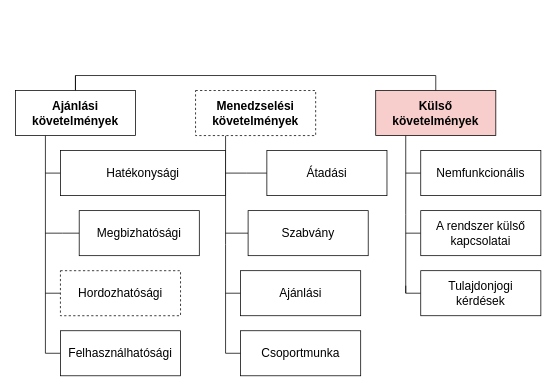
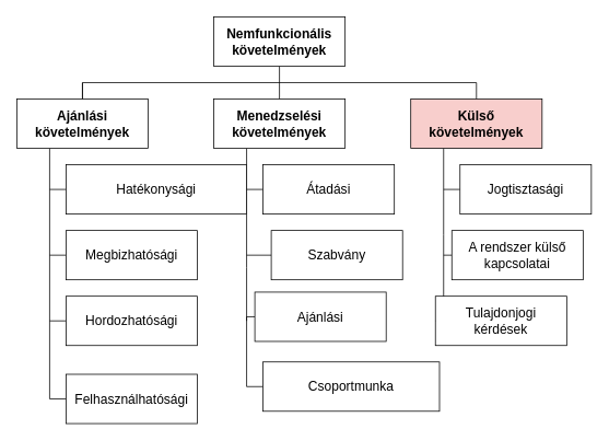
+ <mxCell id="3" value="Nemfunkcionális követelmények" style="rounded=0;whiteSpace=wrap;html=1;fontStyle=1;fontSize=16;" parent="1" vertex="1"><mxGeometry x="260" y="20" width="160" height="60" as="geometry" /></mxCell>
+ <mxCell id="2" style="edgeStyle=orthogonalEdgeStyle;rounded=0;orthogonalLoop=1;jettySize=auto;html=1;exitX=0.5;exitY=1;exitDx=0;exitDy=0;entryX=0.5;entryY=0;entryDx=0;entryDy=0;fontSize=16;endArrow=none;endFill=0;" parent="1" source="3" target="9" edge="1"><mxGeometry relative="1" as="geometry" /></mxCell>
- <mxCell id="9" value="Menedzselési&lt;br style=&quot;font-size: 16px;&quot;&gt;követelmények" style="rounded=0;whiteSpace=wrap;html=1;fontStyle=1;fontSize=16;dashed=1;" parent="1" vertex="1"><mxGeometry x="260" y="120" width="160" height="60" as="geometry" /></mxCell>
+ <mxCell id="9" value="Menedzselési&lt;br style=&quot;font-size: 16px;&quot;&gt;követelmények" style="rounded=0;whiteSpace=wrap;html=1;fontStyle=1;fontSize=16;" parent="1" vertex="1"><mxGeometry x="260" y="120" width="160" height="60" as="geometry" /></mxCell>
- <mxCell id="21" value="Átadási" style="rounded=0;whiteSpace=wrap;html=1;fontStyle=0;fontSize=16;" parent="1" vertex="1"><mxGeometry x="355" y="200" width="160" height="60" as="geometry" /></mxCell>
+ <mxCell id="21" value="Átadási" style="rounded=0;whiteSpace=wrap;html=1;fontStyle=0;fontSize=16;" parent="1" vertex="1"><mxGeometry x="320" y="200" width="160" height="60" as="geometry" /></mxCell>
- <mxCell id="29" value="Nemfunkcionális" style="rounded=0;whiteSpace=wrap;html=1;fontStyle=0;fontSize=16;" parent="1" vertex="1"><mxGeometry x="560" y="200" width="160" height="60" as="geometry" /></mxCell>
+ <mxCell id="29" value="Jogtisztasági" style="rounded=0;whiteSpace=wrap;html=1;fontStyle=0;fontSize=16;" parent="1" vertex="1"><mxGeometry x="560" y="200" width="160" height="60" as="geometry" /></mxCell>
- <mxCell id="16" value="Megbizhatósági" style="rounded=0;whiteSpace=wrap;html=1;fontStyle=0;fontSize=16;" parent="1" vertex="1"><mxGeometry x="105" y="280" width="160" height="60" as="geometry" /></mxCell>
+ <mxCell id="16" value="Megbizhatósági" style="rounded=0;whiteSpace=wrap;html=1;fontStyle=0;fontSize=16;" parent="1" vertex="1"><mxGeometry x="80" y="280" width="160" height="60" as="geometry" /></mxCell>
- <mxCell id="31" value="A rendszer külső kapcsolatai" style="rounded=0;whiteSpace=wrap;html=1;fontStyle=0;fontSize=16;" parent="1" vertex="1"><mxGeometry x="560" y="280" width="160" height="60" as="geometry" /></mxCell>
+ <mxCell id="31" value="A rendszer külső kapcsolatai" style="rounded=0;whiteSpace=wrap;html=1;fontStyle=0;fontSize=16;" parent="1" vertex="1"><mxGeometry x="550" y="280" width="160" height="60" as="geometry" /></mxCell>
- <mxCell id="18" value="Hordozhatósági" style="rounded=0;whiteSpace=wrap;html=1;fontStyle=0;fontSize=16;dashed=1;" parent="1" vertex="1"><mxGeometry x="80" y="360" width="160" height="60" as="geometry" /></mxCell>
+ <mxCell id="18" value="Hordozhatósági" style="rounded=0;whiteSpace=wrap;html=1;fontStyle=0;fontSize=16;" parent="1" vertex="1"><mxGeometry x="80" y="360" width="160" height="60" as="geometry" /></mxCell>
- <mxCell id="25" value="Ajánlási" style="rounded=0;whiteSpace=wrap;html=1;fontStyle=0;fontSize=16;" parent="1" vertex="1"><mxGeometry x="320" y="360" width="160" height="60" as="geometry" /></mxCell>
+ <mxCell id="25" value="Ajánlási" style="rounded=0;whiteSpace=wrap;html=1;fontStyle=0;fontSize=16;" parent="1" vertex="1"><mxGeometry x="310" y="355" width="160" height="60" as="geometry" /></mxCell>
- <mxCell id="33" value="Tulajdonjogi&lt;br style=&quot;font-size: 16px;&quot;&gt;kérdések" style="rounded=0;whiteSpace=wrap;html=1;fontStyle=0;fontSize=16;" parent="1" vertex="1"><mxGeometry x="560" y="360" width="160" height="60" as="geometry" /></mxCell>
+ <mxCell id="33" value="Tulajdonjogi&lt;br style=&quot;font-size: 16px;&quot;&gt;kérdések" style="rounded=0;whiteSpace=wrap;html=1;fontStyle=0;fontSize=16;" parent="1" vertex="1"><mxGeometry x="530" y="360" width="160" height="60" as="geometry" /></mxCell>
- <mxCell id="19" value="Felhasználhatósági" style="rounded=0;whiteSpace=wrap;html=1;fontStyle=0;fontSize=16;" parent="1" vertex="1"><mxGeometry x="80" y="440" width="160" height="60" as="geometry" /></mxCell>
+ <mxCell id="19" value="Felhasználhatósági" style="rounded=0;whiteSpace=wrap;html=1;fontStyle=0;fontSize=16;" parent="1" vertex="1"><mxGeometry x="80" y="455" width="160" height="60" as="geometry" /></mxCell>
- <mxCell id="27" value="Csoportmunka" style="rounded=0;whiteSpace=wrap;html=1;fontStyle=0;fontSize=16;" parent="1" vertex="1"><mxGeometry x="320" y="440" width="160" height="60" as="geometry" /></mxCell>
+ <mxCell id="27" value="Csoportmunka" style="rounded=0;whiteSpace=wrap;html=1;fontStyle=0;fontSize=16;" parent="1" vertex="1"><mxGeometry x="320" y="440" width="215" height="60" as="geometry" /></mxCell>
